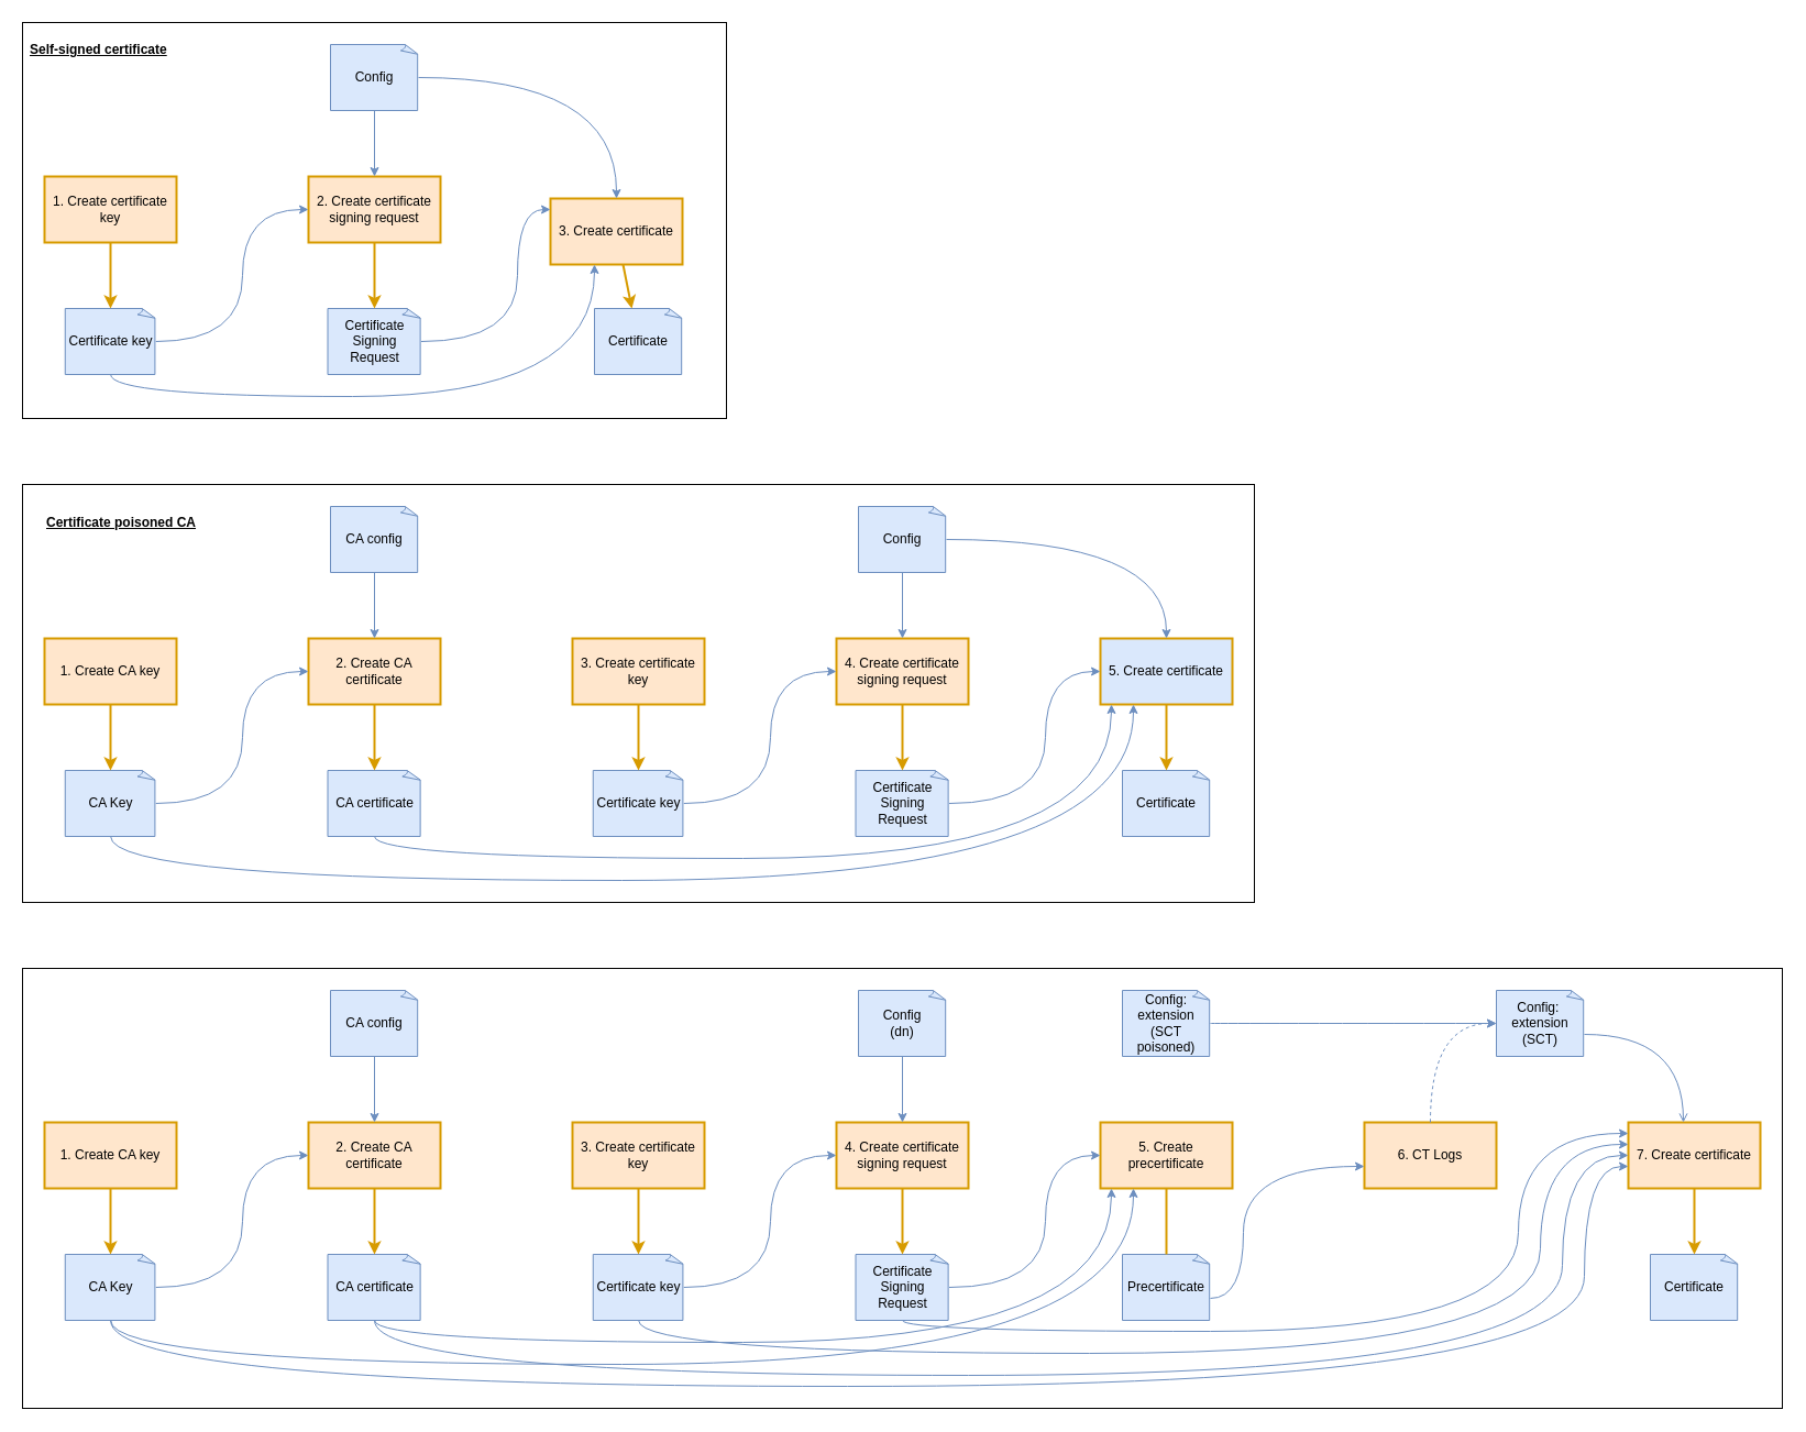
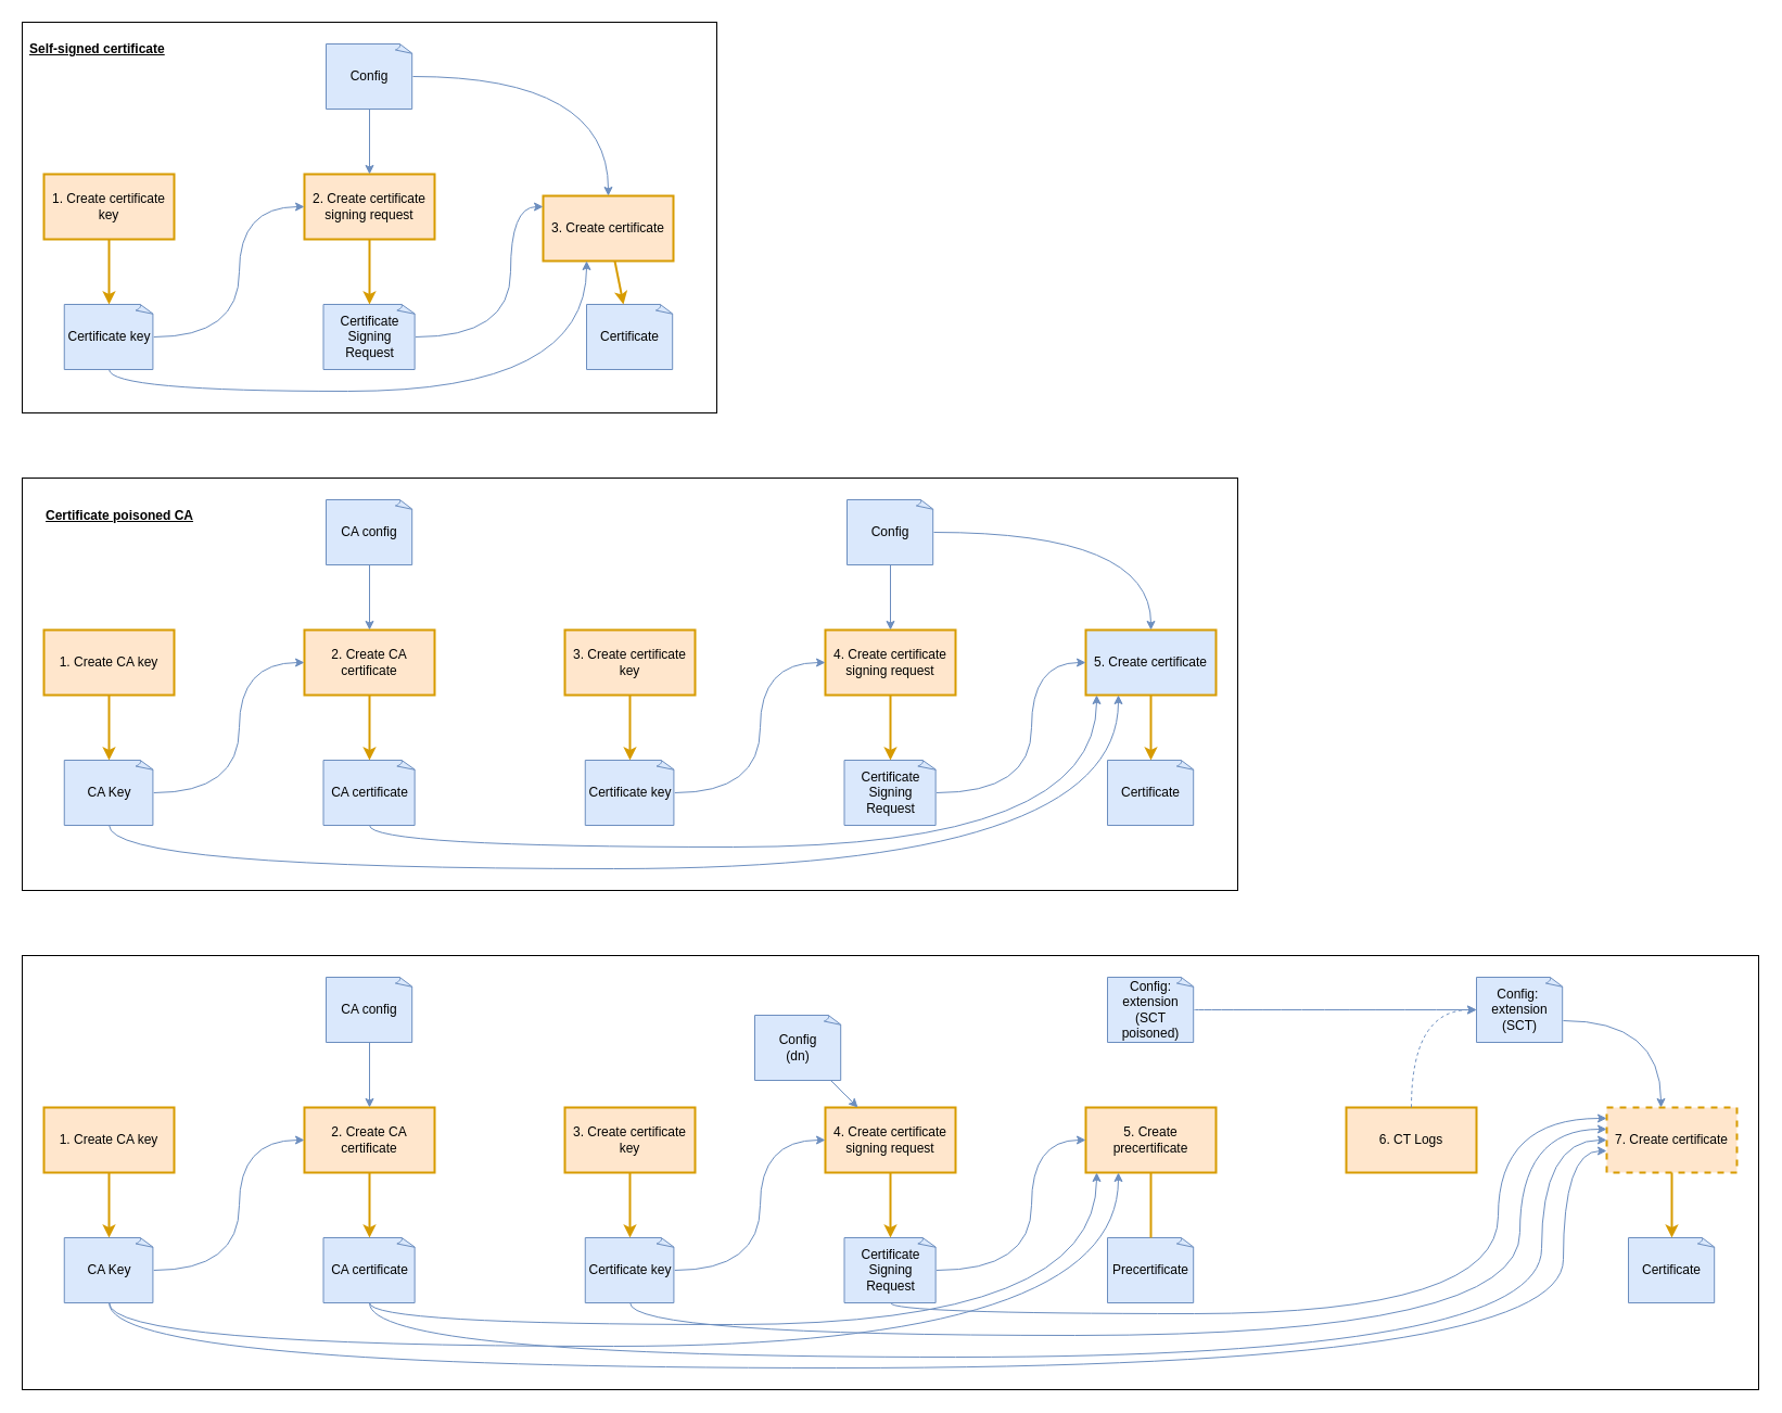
- <mxCell id="60" value="Config&lt;div&gt;(dn)&lt;/div&gt;" style="whiteSpace=wrap;html=1;shape=mxgraph.basic.document;fillColor=#dae8fc;strokeColor=#6c8ebf;" vertex="1" parent="1"><mxGeometry x="780" y="900" width="80" height="60" as="geometry" /></mxCell>
+ <mxCell id="60" value="Config&lt;div&gt;(dn)&lt;/div&gt;" style="whiteSpace=wrap;html=1;shape=mxgraph.basic.document;fillColor=#dae8fc;strokeColor=#6c8ebf;" vertex="1" parent="1"><mxGeometry x="695" y="935" width="80" height="60" as="geometry" /></mxCell>
- <mxCell id="80" value="" style="endArrow=open;html=1;rounded=0;fillColor=#dae8fc;strokeColor=#6c8ebf;edgeStyle=orthogonalEdgeStyle;elbow=vertical;curved=1;" edge="1" parent="1" source="73" target="77"><mxGeometry width="50" height="50" relative="1" as="geometry"><mxPoint x="1230" y="1030" as="sourcePoint" /><mxPoint x="1290" y="940" as="targetPoint" /><Array as="points"><mxPoint x="1530" y="940" /></Array></mxGeometry></mxCell>
+ <mxCell id="80" value="" style="endArrow=classic;html=1;rounded=0;fillColor=#dae8fc;strokeColor=#6c8ebf;edgeStyle=orthogonalEdgeStyle;elbow=vertical;curved=1;" edge="1" parent="1" source="73" target="77"><mxGeometry width="50" height="50" relative="1" as="geometry"><mxPoint x="1230" y="1030" as="sourcePoint" /><mxPoint x="1290" y="940" as="targetPoint" /><Array as="points"><mxPoint x="1530" y="940" /></Array></mxGeometry></mxCell>
- <mxCell id="77" value="7. Create certificate" style="rounded=0;whiteSpace=wrap;html=1;fillColor=#ffe6cc;strokeColor=#d79b00;strokeWidth=2;" vertex="1" parent="1"><mxGeometry x="1480" y="1020" width="120" height="60" as="geometry" /></mxCell>
+ <mxCell id="77" value="7. Create certificate" style="rounded=0;whiteSpace=wrap;html=1;fillColor=#ffe6cc;strokeColor=#d79b00;strokeWidth=2;dashed=1;" vertex="1" parent="1"><mxGeometry x="1480" y="1020" width="120" height="60" as="geometry" /></mxCell>
- <mxCell id="75" value="" style="endArrow=classic;html=1;rounded=0;fillColor=#dae8fc;strokeColor=#6c8ebf;edgeStyle=orthogonalEdgeStyle;curved=1;" edge="1" parent="1" source="66" target="74"><mxGeometry width="50" height="50" relative="1" as="geometry"><mxPoint x="873" y="1180" as="sourcePoint" /><mxPoint x="1010" y="1060" as="targetPoint" /><Array as="points"><mxPoint x="1130" y="1180" /><mxPoint x="1130" y="1060" /></Array></mxGeometry></mxCell>
